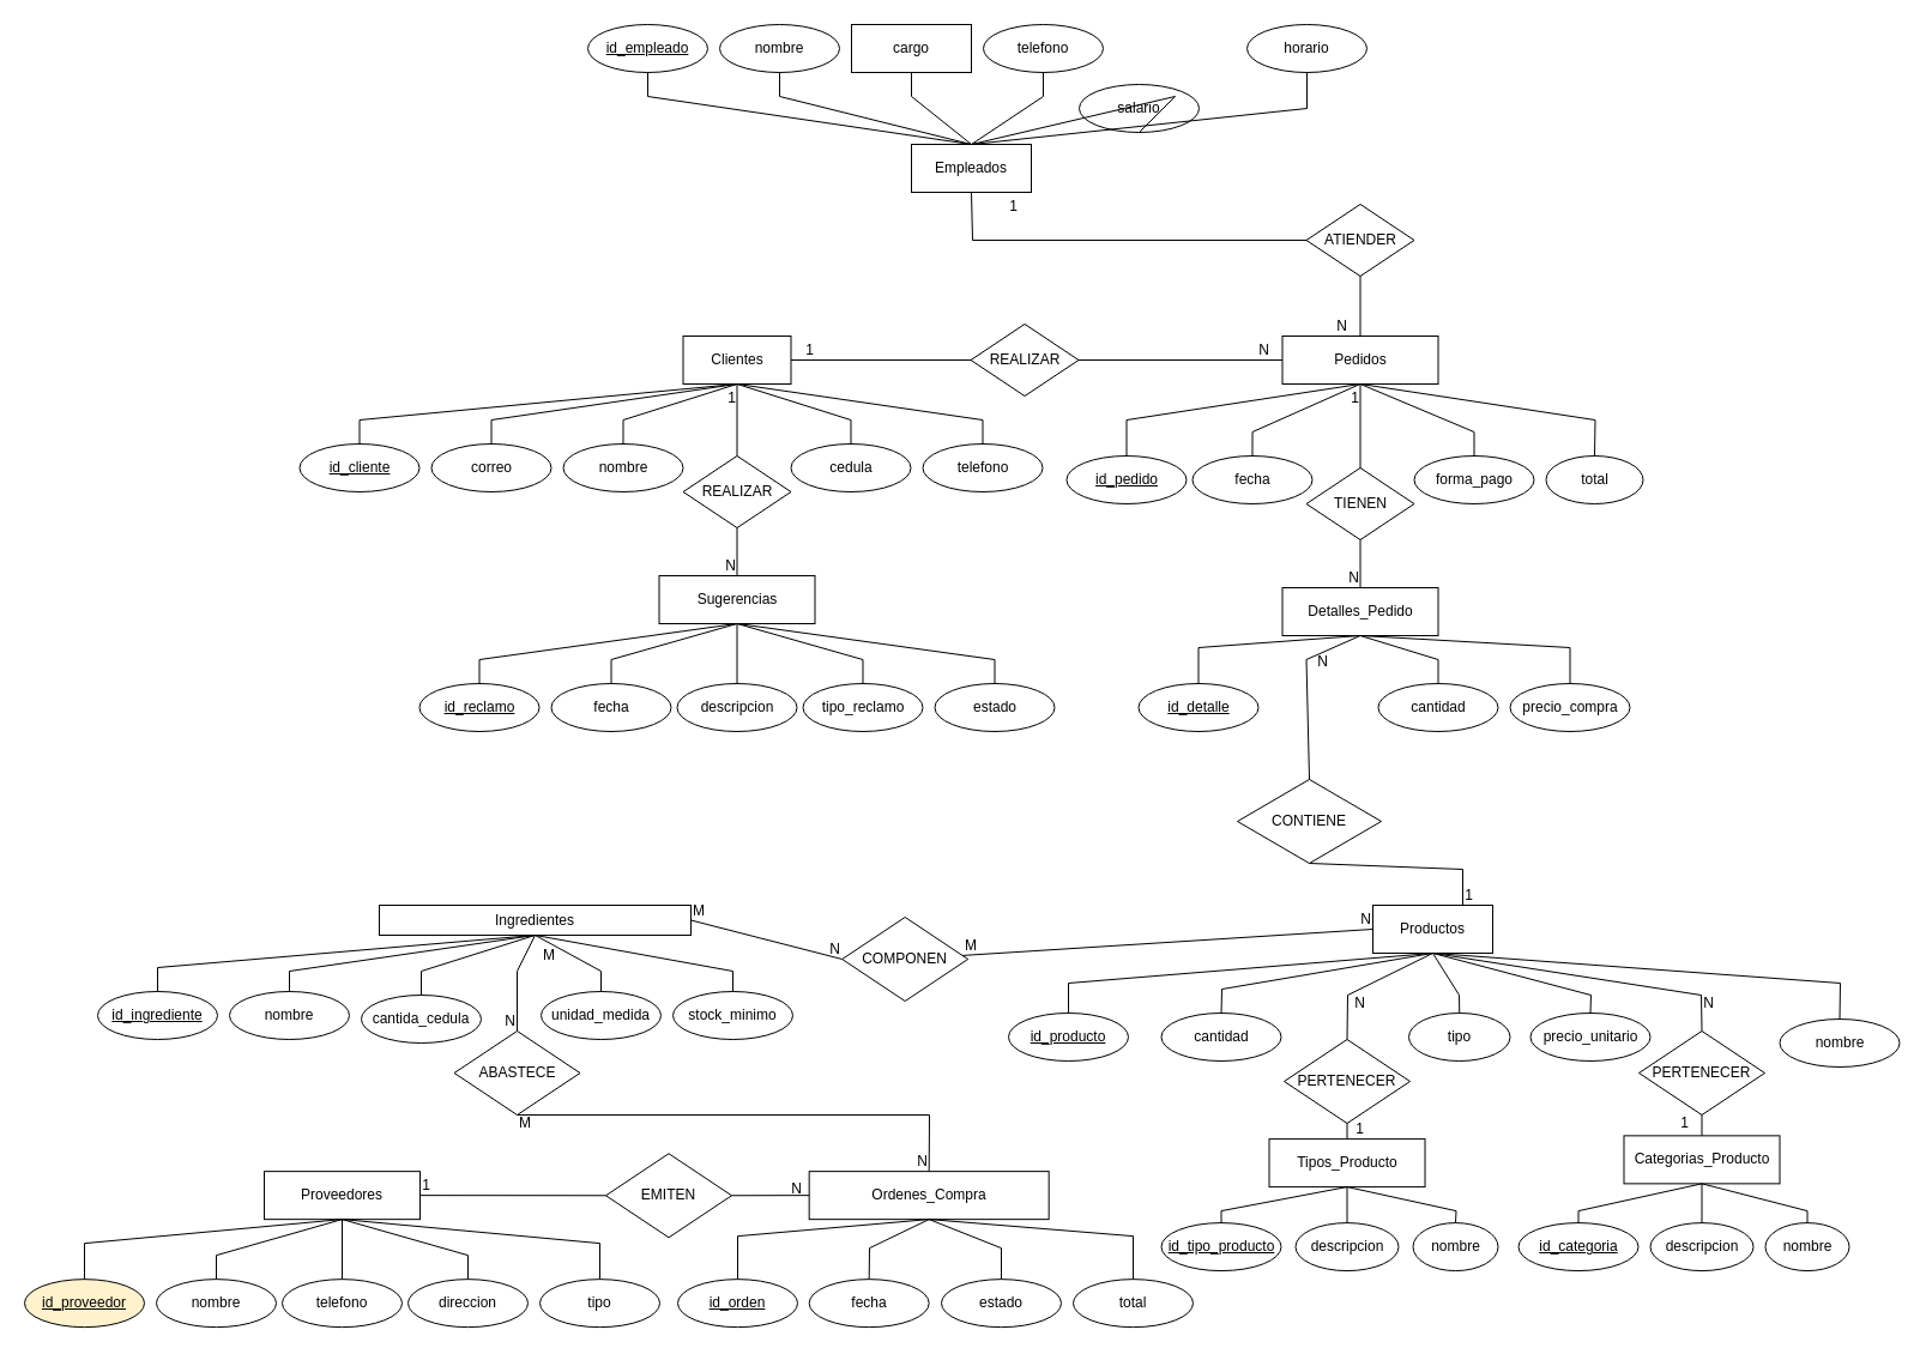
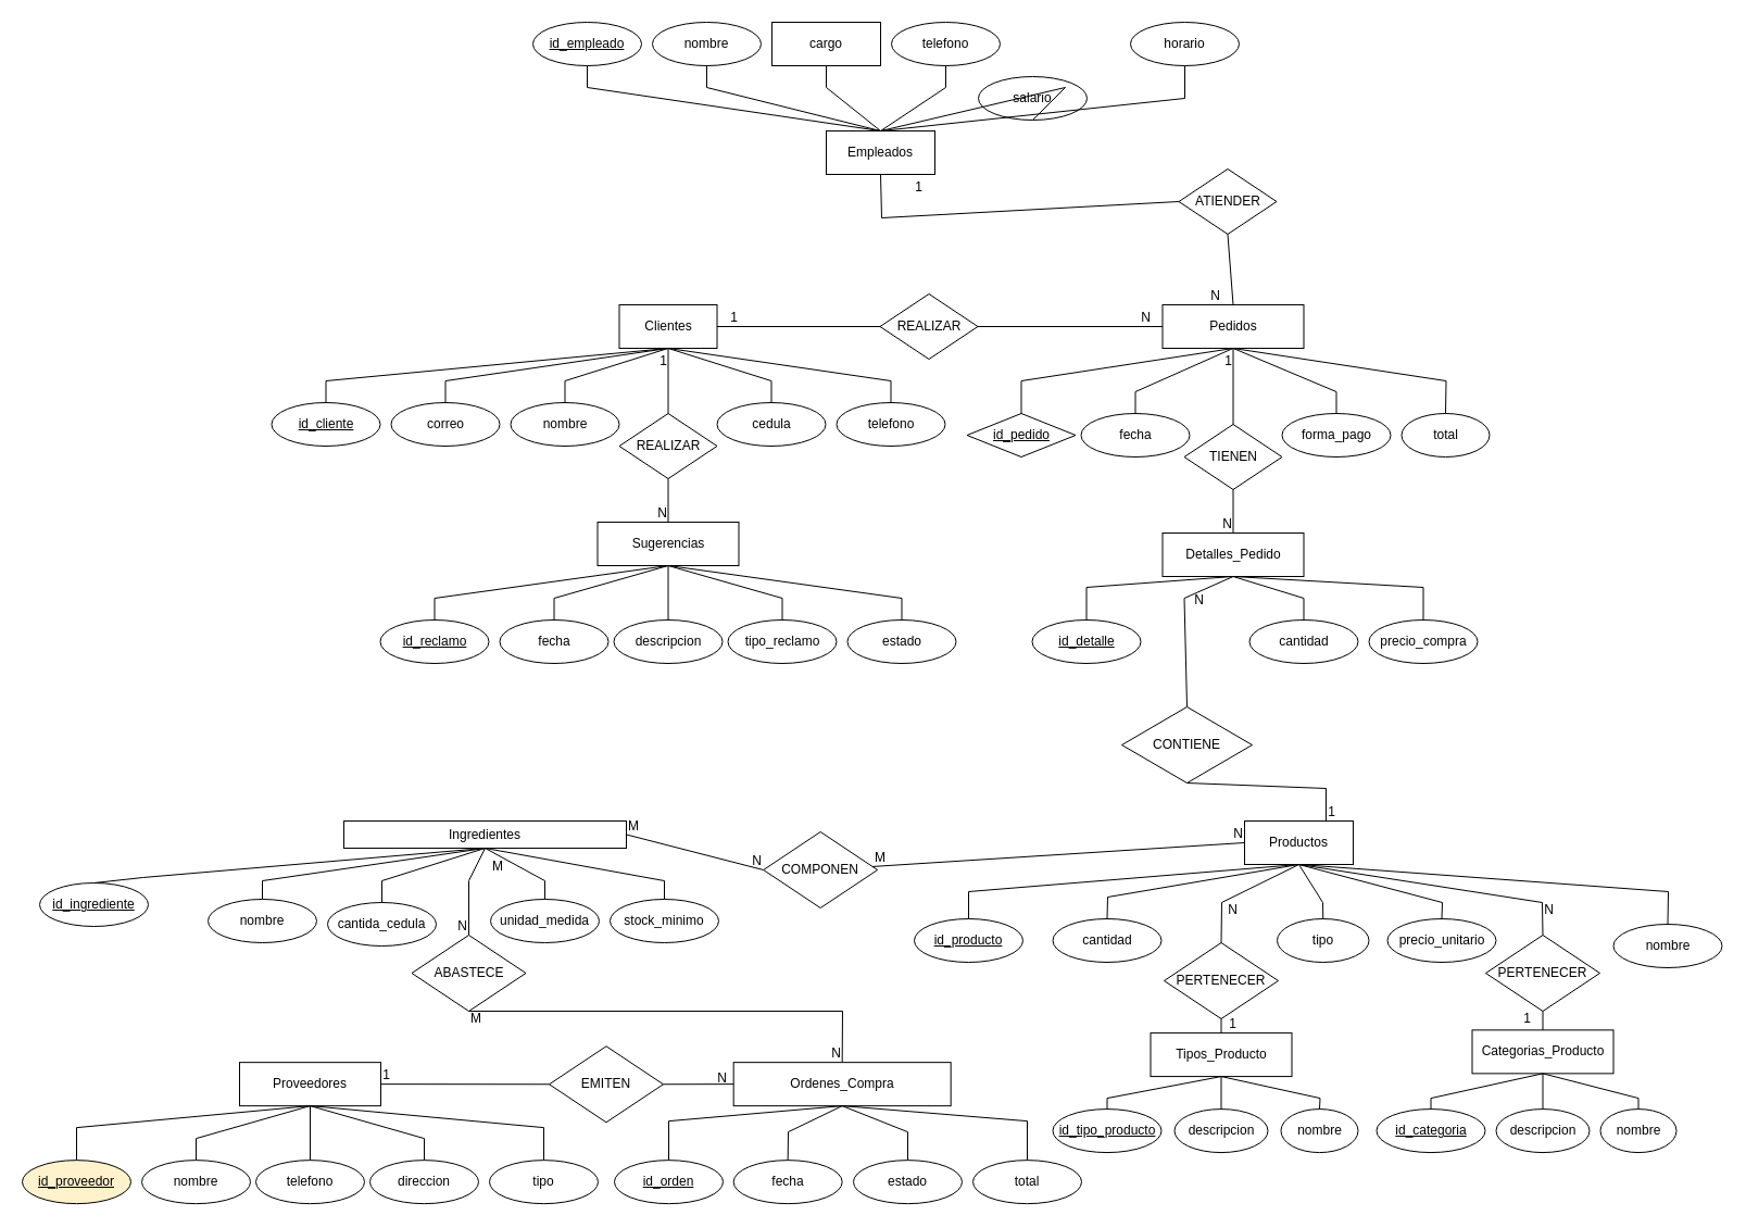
- <mxCell id="75" value="ATIENDER" style="shape=rhombus;perimeter=rhombusPerimeter;whiteSpace=wrap;html=1;align=center;" parent="1" vertex="1"><mxGeometry x="1089.5" y="170" width="90" height="60" as="geometry" /></mxCell>
+ <mxCell id="75" value="ATIENDER" style="shape=rhombus;perimeter=rhombusPerimeter;whiteSpace=wrap;html=1;align=center;" parent="1" vertex="1"><mxGeometry x="1084.5" y="155" width="90" height="60" as="geometry" /></mxCell>
- <mxCell id="49" value="id_pedido" style="ellipse;whiteSpace=wrap;html=1;align=center;fontStyle=4;" parent="1" vertex="1"><mxGeometry x="889.5" y="380" width="100" height="40" as="geometry" /></mxCell>
+ <mxCell id="49" value="id_pedido" style="rhombus;whiteSpace=wrap;html=1;align=center;fontStyle=4;" parent="1" vertex="1"><mxGeometry x="889.5" y="380" width="100" height="40" as="geometry" /></mxCell>
- <mxCell id="130" value="id_ingrediente" style="ellipse;whiteSpace=wrap;html=1;align=center;fontStyle=4;" parent="1" vertex="1"><mxGeometry x="81" y="827" width="100" height="40" as="geometry" /></mxCell>
+ <mxCell id="130" value="id_ingrediente" style="ellipse;whiteSpace=wrap;html=1;align=center;fontStyle=4;" parent="1" vertex="1"><mxGeometry x="36" y="812" width="100" height="40" as="geometry" /></mxCell>
